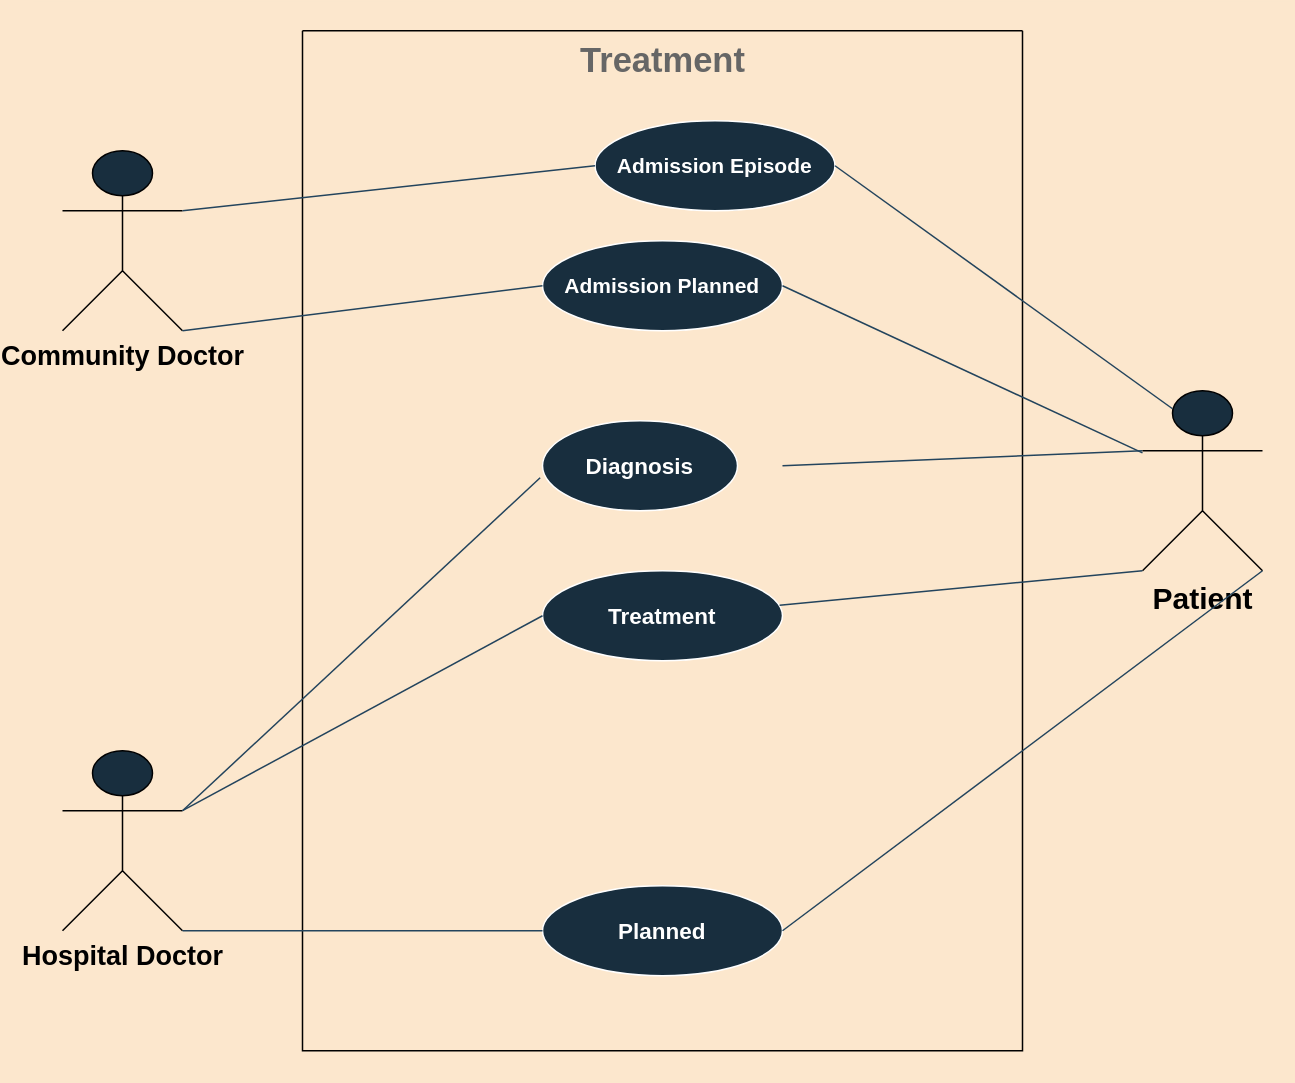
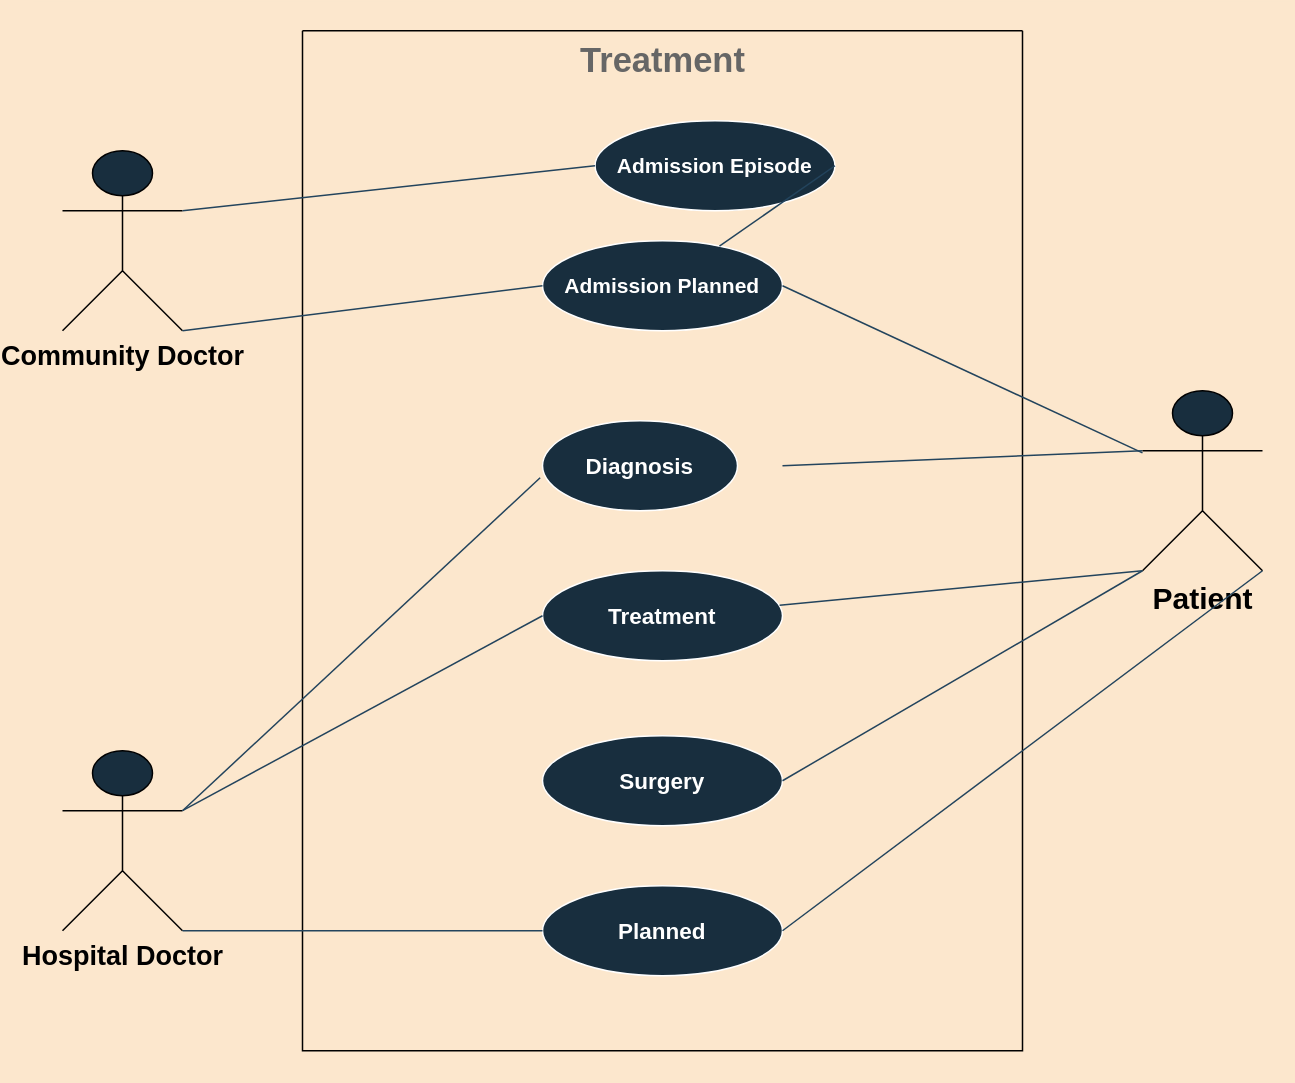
- <mxCell id="14" value="" style="endArrow=none;html=1;rounded=0;exitX=1;exitY=0.5;exitDx=0;exitDy=0;entryX=0.25;entryY=0.1;entryDx=0;entryDy=0;entryPerimeter=0;labelBackgroundColor=#FCE7CD;strokeColor=#23445D;" parent="1" source="3" target="13" edge="1"><mxGeometry width="50" height="50" relative="1" as="geometry"><mxPoint x="560" y="150" as="sourcePoint" /><mxPoint x="610" y="100" as="targetPoint" /></mxGeometry></mxCell>
+ <mxCell id="14" value="" style="endArrow=none;html=1;rounded=0;exitX=1;exitY=0.5;exitDx=0;exitDy=0;labelBackgroundColor=#FCE7CD;strokeColor=#23445D;" parent="1" source="3" target="4" edge="1"><mxGeometry width="50" height="50" relative="1" as="geometry"><mxPoint x="560" y="150" as="sourcePoint" /><mxPoint x="610" y="100" as="targetPoint" /></mxGeometry></mxCell>
+ <mxCell id="17" value="" style="endArrow=none;html=1;rounded=0;exitX=1;exitY=0.5;exitDx=0;exitDy=0;entryX=0;entryY=1;entryDx=0;entryDy=0;entryPerimeter=0;labelBackgroundColor=#FCE7CD;strokeColor=#23445D;" parent="1" source="7" target="13" edge="1"><mxGeometry width="50" height="50" relative="1" as="geometry"><mxPoint x="550" y="540" as="sourcePoint" /><mxPoint x="600" y="490" as="targetPoint" /></mxGeometry></mxCell>
+ <mxCell id="7" value="&lt;b&gt;&lt;font style=&quot;font-size: 15px;&quot;&gt;Surgery&lt;/font&gt;&lt;/b&gt;" style="ellipse;whiteSpace=wrap;html=1;fillColor=#182E3E;strokeColor=#FFFFFF;fontColor=#FFFFFF;" parent="2" vertex="1"><mxGeometry x="160" y="470" width="160" height="60" as="geometry" /></mxCell>
